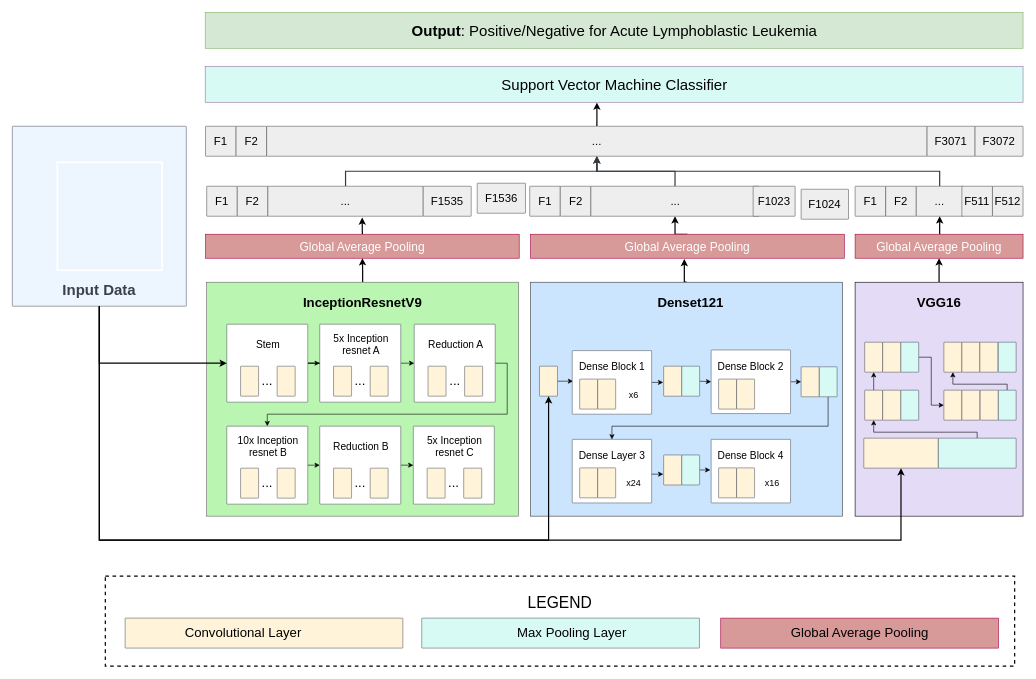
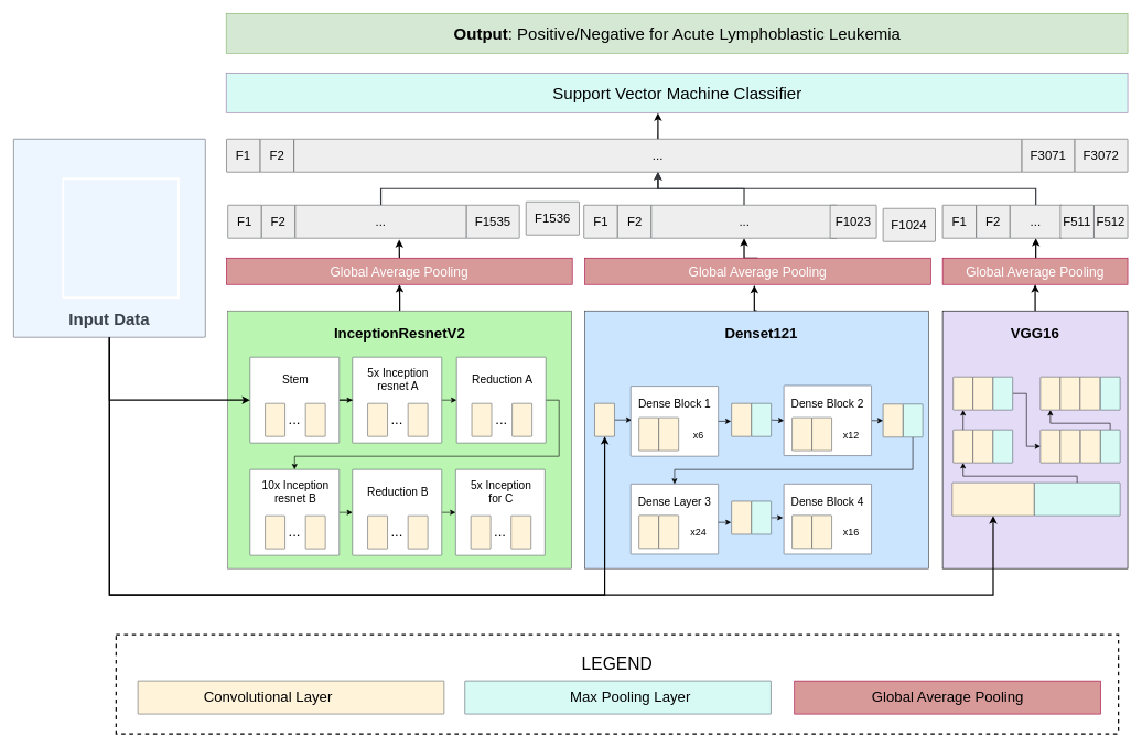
- <mxCell id="102" value="&lt;font size=&quot;1&quot; style=&quot;&quot;&gt;&lt;b style=&quot;font-size: 22px;&quot;&gt;InceptionResnetV9&lt;/b&gt;&lt;/font&gt;" style="text;strokeColor=none;align=center;fillColor=none;html=1;verticalAlign=middle;whiteSpace=wrap;rounded=0;" parent="1" vertex="1"><mxGeometry x="499" y="490" width="210" height="30" as="geometry" /></mxCell>
+ <mxCell id="102" value="&lt;font size=&quot;1&quot; style=&quot;&quot;&gt;&lt;b style=&quot;font-size: 22px;&quot;&gt;InceptionResnetV2&lt;/b&gt;&lt;/font&gt;" style="text;strokeColor=none;align=center;fillColor=none;html=1;verticalAlign=middle;whiteSpace=wrap;rounded=0;" parent="1" vertex="1"><mxGeometry x="499" y="490" width="210" height="30" as="geometry" /></mxCell>
+ <mxCell id="64" value="&lt;font style=&quot;font-size: 15px;&quot;&gt;x12&lt;/font&gt;" style="text;strokeColor=none;align=center;fillColor=none;html=1;verticalAlign=middle;whiteSpace=wrap;rounded=0;" parent="1" vertex="1"><mxGeometry x="1257.4" y="642" width="60" height="30" as="geometry" /></mxCell>
- <mxCell id="35" value="&lt;span style=&quot;font-size: 17px;&quot;&gt;5x Inception&lt;br&gt;resnet C&lt;br&gt;&lt;/span&gt;" style="text;strokeColor=none;align=center;fillColor=none;html=1;verticalAlign=middle;whiteSpace=wrap;rounded=0;" parent="1" vertex="1"><mxGeometry x="675" y="730" width="165" height="30" as="geometry" /></mxCell>
+ <mxCell id="35" value="&lt;span style=&quot;font-size: 17px;&quot;&gt;5x Inception&lt;br&gt;for C&lt;br&gt;&lt;/span&gt;" style="text;strokeColor=none;align=center;fillColor=none;html=1;verticalAlign=middle;whiteSpace=wrap;rounded=0;" parent="1" vertex="1"><mxGeometry x="675" y="730" width="165" height="30" as="geometry" /></mxCell>
